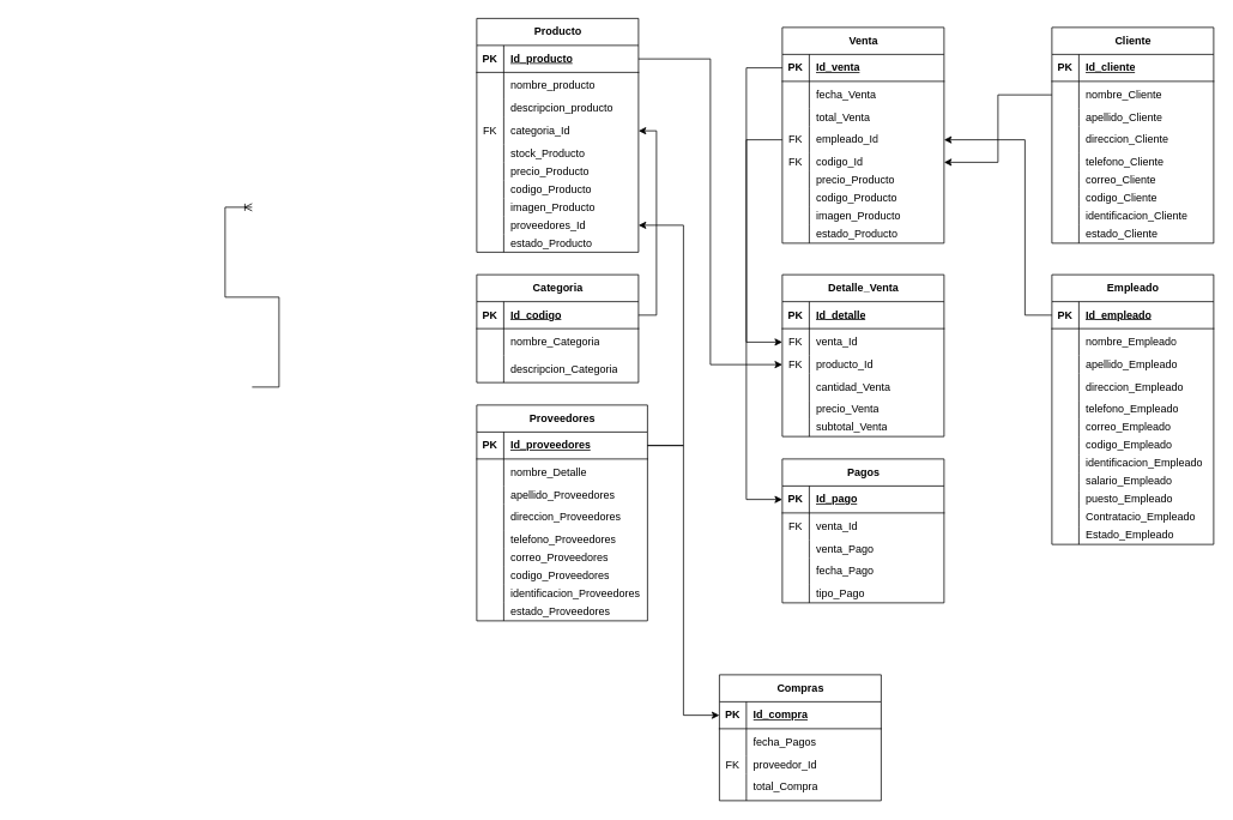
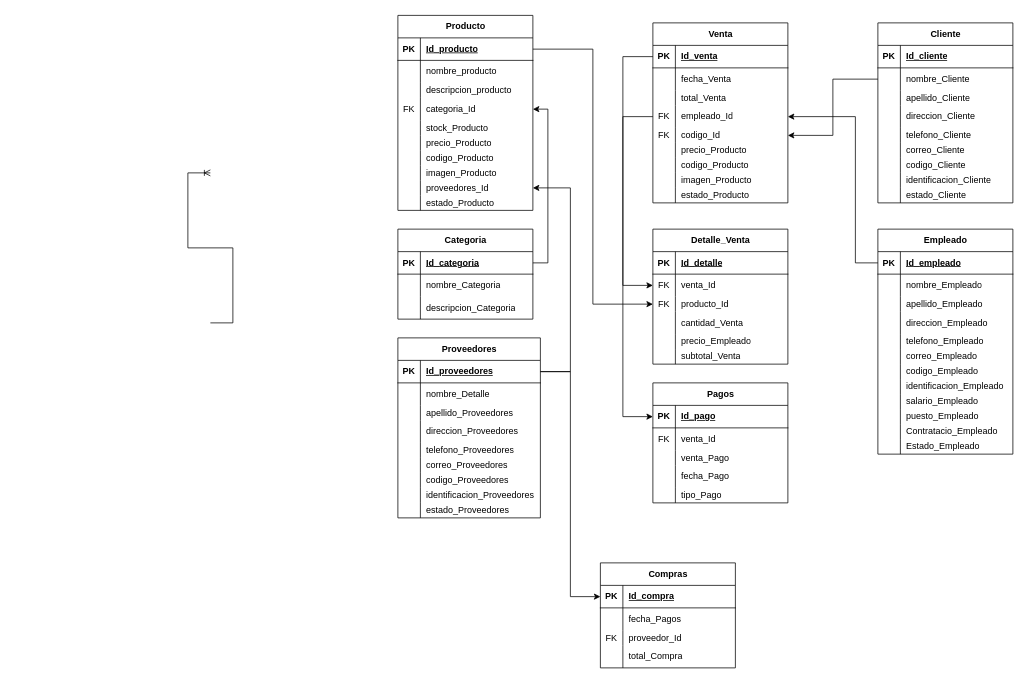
- <mxCell id="5" value="Id_codigo" style="shape=partialRectangle;connectable=0;fillColor=none;top=0;left=0;bottom=0;right=0;align=left;spacingLeft=6;fontStyle=5;overflow=hidden;whiteSpace=wrap;html=1;" parent="3" vertex="1"><mxGeometry x="30" width="150" height="30" as="geometry"><mxRectangle width="150" height="30" as="alternateBounds" /></mxGeometry></mxCell>
+ <mxCell id="5" value="Id_categoria" style="shape=partialRectangle;connectable=0;fillColor=none;top=0;left=0;bottom=0;right=0;align=left;spacingLeft=6;fontStyle=5;overflow=hidden;whiteSpace=wrap;html=1;" parent="3" vertex="1"><mxGeometry x="30" width="150" height="30" as="geometry"><mxRectangle width="150" height="30" as="alternateBounds" /></mxGeometry></mxCell>
- <mxCell id="87" value="precio_Venta" style="shape=partialRectangle;connectable=0;fillColor=none;top=0;left=0;bottom=0;right=0;align=left;spacingLeft=6;overflow=hidden;whiteSpace=wrap;html=1;" vertex="1" parent="85"><mxGeometry x="30" width="150" height="20" as="geometry"><mxRectangle width="150" height="20" as="alternateBounds" /></mxGeometry></mxCell>
+ <mxCell id="87" value="precio_Empleado" style="shape=partialRectangle;connectable=0;fillColor=none;top=0;left=0;bottom=0;right=0;align=left;spacingLeft=6;overflow=hidden;whiteSpace=wrap;html=1;" vertex="1" parent="85"><mxGeometry x="30" width="150" height="20" as="geometry"><mxRectangle width="150" height="20" as="alternateBounds" /></mxGeometry></mxCell>
